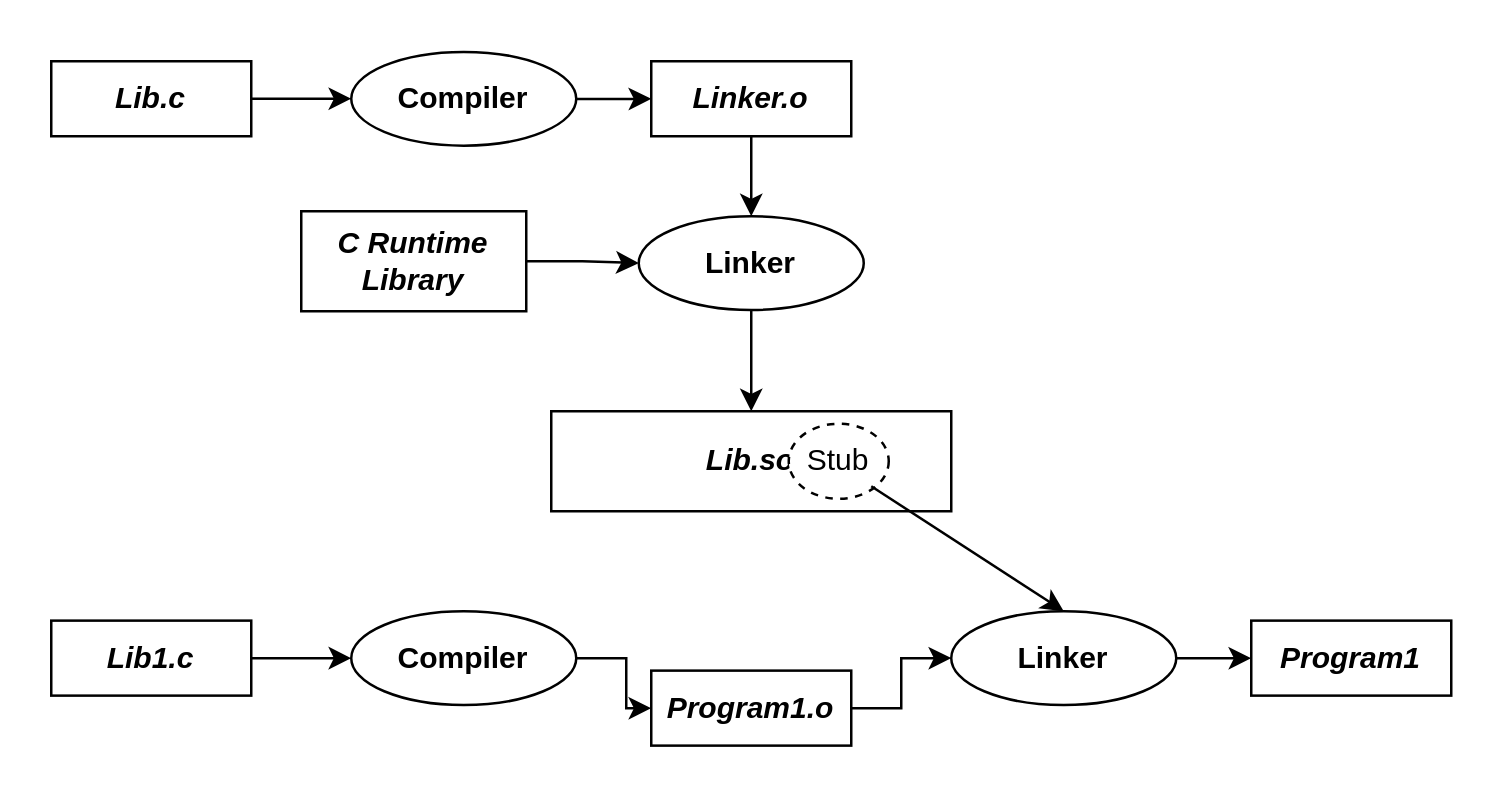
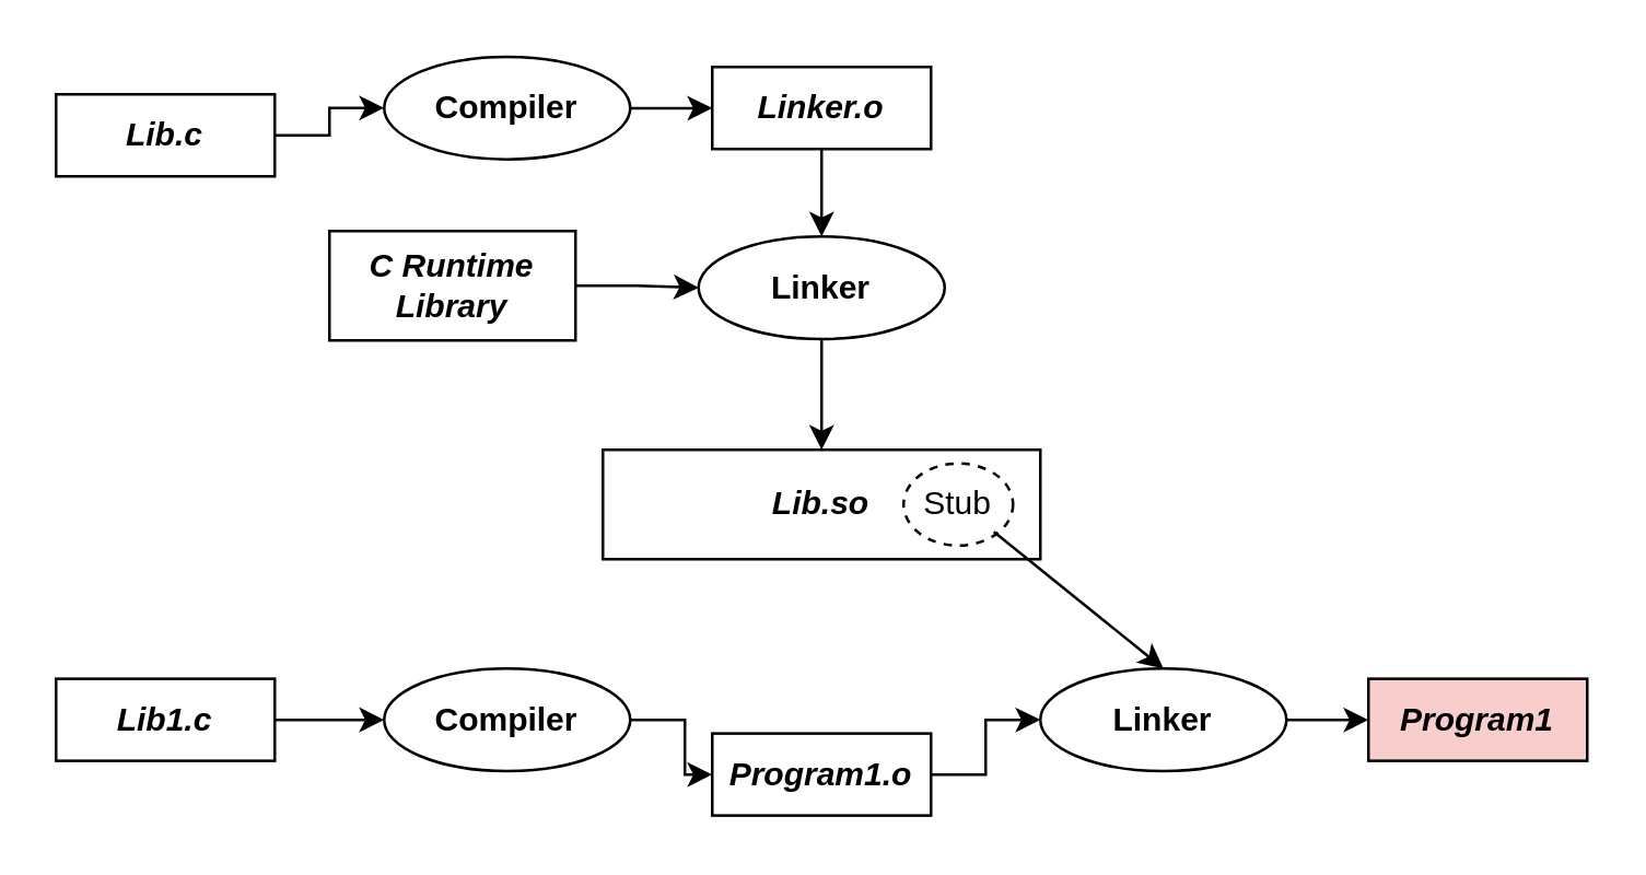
- <mxCell id="3" value="&lt;i&gt;&lt;b&gt;Lib.c&lt;/b&gt;&lt;/i&gt;" style="rounded=0;whiteSpace=wrap;html=1;shadow=0;sketch=0;fillColor=#FFFFFF;" vertex="1" parent="1"><mxGeometry x="20" y="24" width="80" height="30" as="geometry" /></mxCell>
+ <mxCell id="3" value="&lt;i&gt;&lt;b&gt;Lib.c&lt;/b&gt;&lt;/i&gt;" style="rounded=0;whiteSpace=wrap;html=1;shadow=0;sketch=0;fillColor=#FFFFFF;" vertex="1" parent="1"><mxGeometry x="20" y="34" width="80" height="30" as="geometry" /></mxCell>
- <mxCell id="13" value="Stub" style="ellipse;whiteSpace=wrap;html=1;shadow=0;sketch=0;fillColor=#FFFFFF;dashed=1;" vertex="1" parent="1"><mxGeometry x="315" y="169" width="40" height="30" as="geometry" /></mxCell>
+ <mxCell id="13" value="Stub" style="ellipse;whiteSpace=wrap;html=1;shadow=0;sketch=0;fillColor=#FFFFFF;dashed=1;" vertex="1" parent="1"><mxGeometry x="330" y="169" width="40" height="30" as="geometry" /></mxCell>
- <mxCell id="22" value="&lt;i&gt;&lt;b&gt;Program1&lt;/b&gt;&lt;/i&gt;" style="rounded=0;whiteSpace=wrap;html=1;shadow=0;sketch=0;fillColor=#FFFFFF;" vertex="1" parent="1"><mxGeometry x="500" y="247.75" width="80" height="30" as="geometry" /></mxCell>
+ <mxCell id="22" value="&lt;i&gt;&lt;b&gt;Program1&lt;/b&gt;&lt;/i&gt;" style="rounded=0;whiteSpace=wrap;html=1;shadow=0;sketch=0;fillColor=#f8cecc;" vertex="1" parent="1"><mxGeometry x="500" y="247.75" width="80" height="30" as="geometry" /></mxCell>
